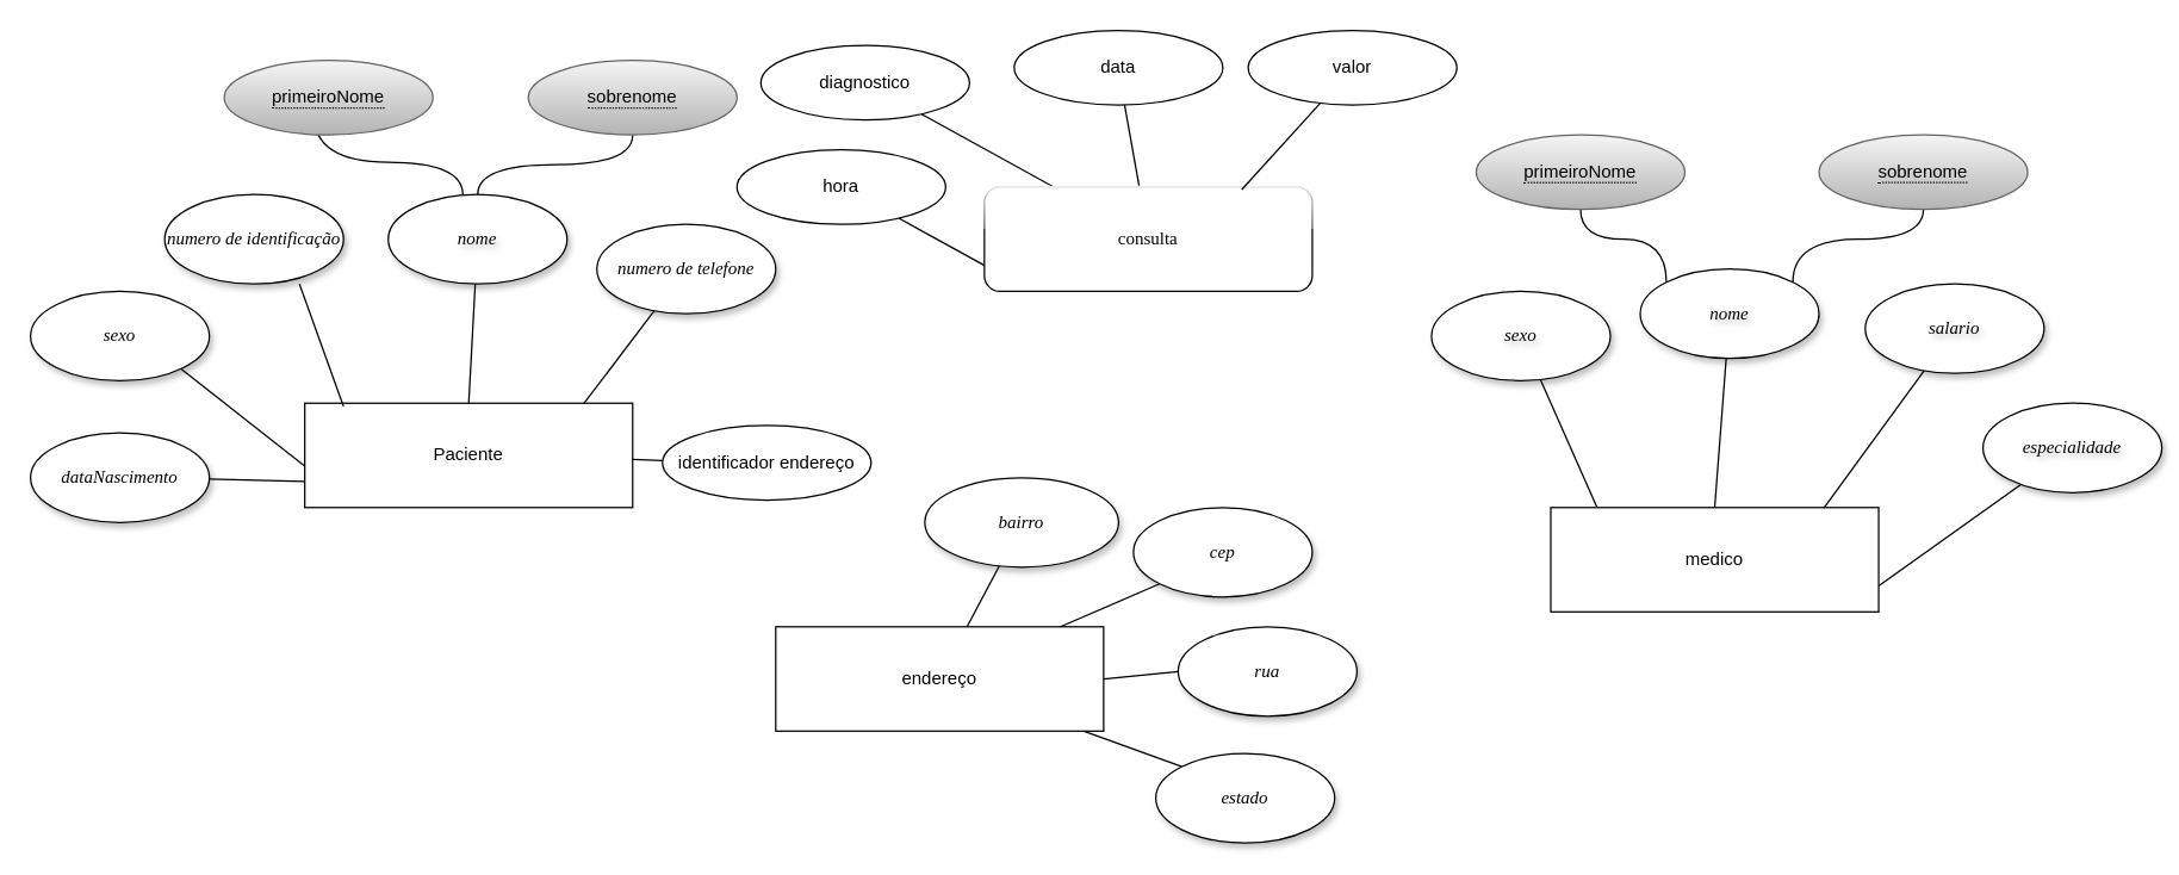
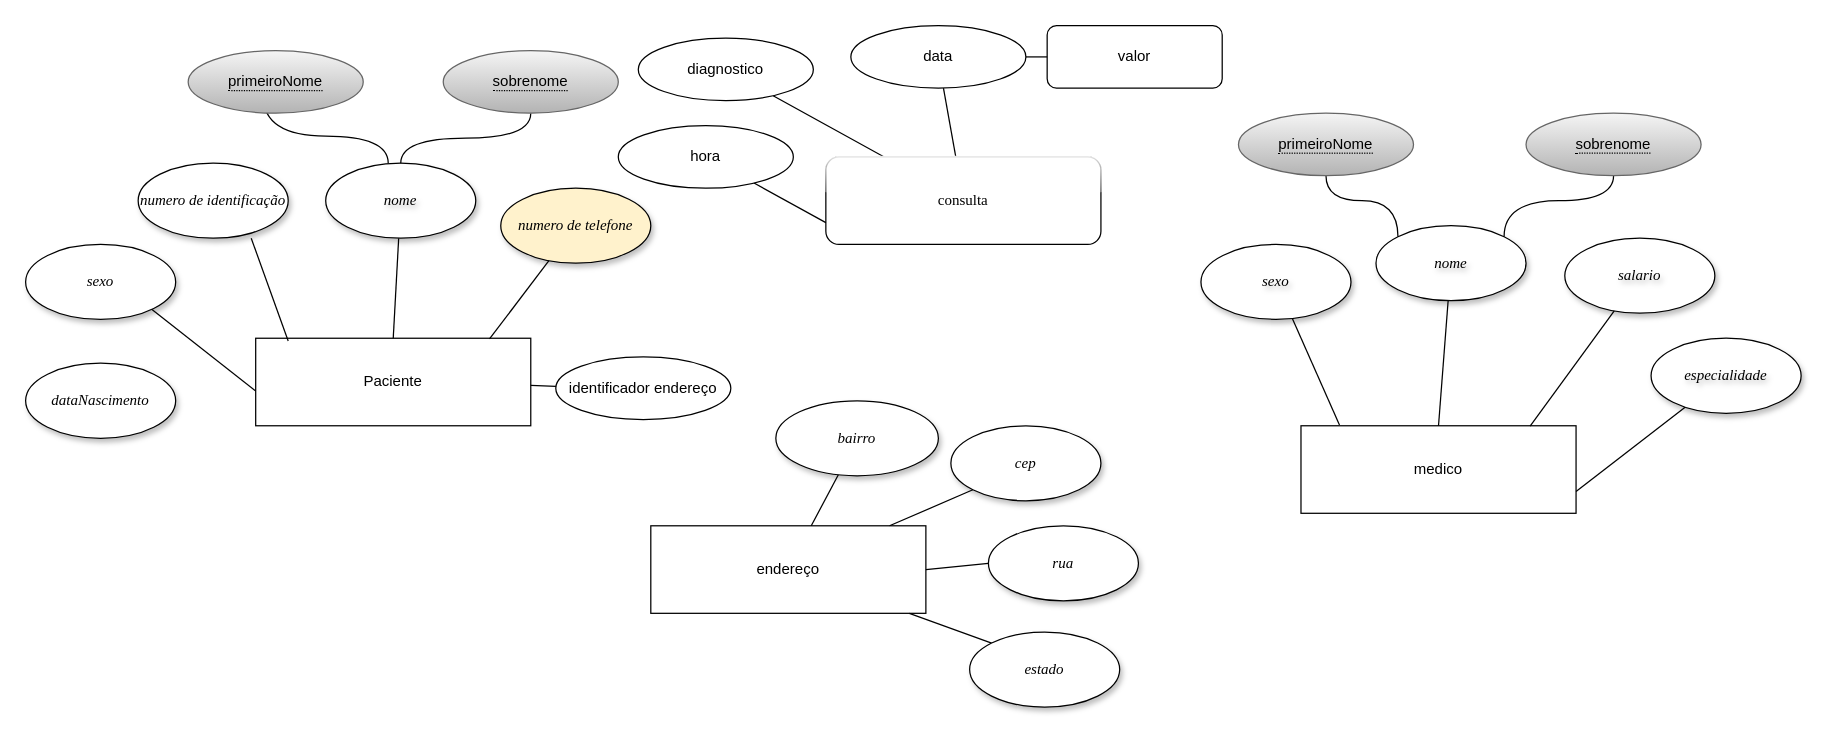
- <mxCell id="21" value="valor" style="ellipse;whiteSpace=wrap;html=1;align=center;" vertex="1" parent="1"><mxGeometry x="837" y="20" width="140" height="50" as="geometry" /></mxCell>
+ <mxCell id="21" value="valor" style="whiteSpace=wrap;html=1;align=center;rounded=1;" vertex="1" parent="1"><mxGeometry x="837" y="20" width="140" height="50" as="geometry" /></mxCell>
- <mxCell id="22" style="rounded=0;orthogonalLoop=1;jettySize=auto;html=1;entryX=0.785;entryY=0.023;entryDx=0;entryDy=0;entryPerimeter=0;endArrow=none;endFill=0;" edge="1" parent="1" source="21" target="18"><mxGeometry relative="1" as="geometry" /></mxCell>
+ <mxCell id="22" style="rounded=0;orthogonalLoop=1;jettySize=auto;html=1;endArrow=none;endFill=0;" edge="1" parent="1" source="21" target="17"><mxGeometry relative="1" as="geometry" /></mxCell>
- <mxCell id="23" value="numero de telefone" style="ellipse;whiteSpace=wrap;html=1;align=center;shadow=1;fontFamily=Lucida Console;fontStyle=2;" vertex="1" parent="1"><mxGeometry x="400" y="150" width="120" height="60" as="geometry" /></mxCell>
+ <mxCell id="23" value="numero de telefone" style="ellipse;whiteSpace=wrap;html=1;align=center;shadow=1;fontFamily=Lucida Console;fontStyle=2;fillColor=#fff2cc;" vertex="1" parent="1"><mxGeometry x="400" y="150" width="120" height="60" as="geometry" /></mxCell>
- <mxCell id="36" value="especialidade" style="ellipse;whiteSpace=wrap;html=1;align=center;shadow=1;fontFamily=Lucida Console;fontStyle=2;verticalAlign=middle;labelBorderColor=none;labelBackgroundColor=none;textShadow=1;" vertex="1" parent="1"><mxGeometry x="1330" y="270" width="120" height="60" as="geometry" /></mxCell>
+ <mxCell id="36" value="especialidade" style="ellipse;whiteSpace=wrap;html=1;align=center;shadow=1;fontFamily=Lucida Console;fontStyle=2;verticalAlign=middle;labelBorderColor=none;labelBackgroundColor=none;textShadow=1;" vertex="1" parent="1"><mxGeometry x="1320" y="270" width="120" height="60" as="geometry" /></mxCell>
- <mxCell id="37" style="edgeStyle=none;rounded=0;orthogonalLoop=1;jettySize=auto;html=1;entryX=0;entryY=0.75;entryDx=0;entryDy=0;strokeColor=default;align=center;verticalAlign=middle;fontFamily=Helvetica;fontSize=11;fontColor=default;labelBackgroundColor=default;endArrow=none;endFill=0;" edge="1" parent="1" source="38" target="2"><mxGeometry relative="1" as="geometry" /></mxCell>
